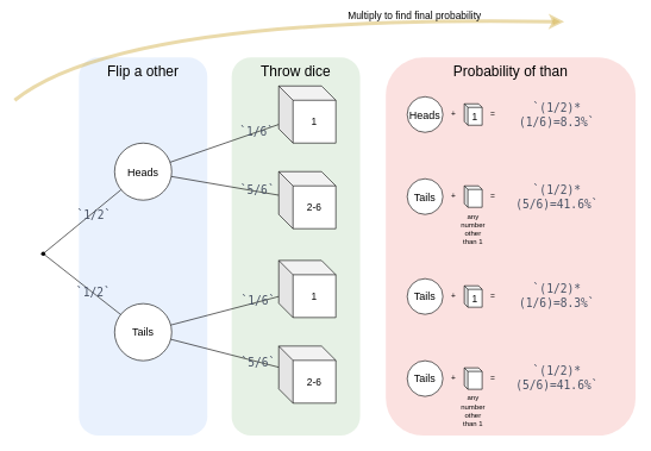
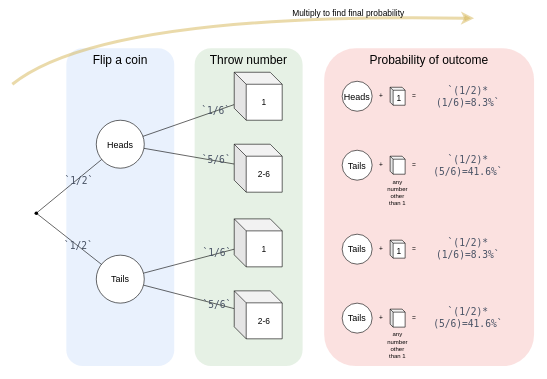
- <mxCell id="3" value="Flip a other" style="rounded=1;whiteSpace=wrap;html=1;fontFamily=Helvetica;fontSize=20;labelBackgroundColor=none;verticalAlign=top;fillColor=#dae8fc;strokeColor=none;opacity=60;" vertex="1" parent="1"><mxGeometry x="110" y="80" width="180" height="530" as="geometry" /></mxCell>
+ <mxCell id="3" value="Flip a coin" style="rounded=1;whiteSpace=wrap;html=1;fontFamily=Helvetica;fontSize=20;labelBackgroundColor=none;verticalAlign=top;fillColor=#dae8fc;strokeColor=none;opacity=60;" vertex="1" parent="1"><mxGeometry x="110" y="80" width="180" height="530" as="geometry" /></mxCell>
- <mxCell id="2" value="Throw dice" style="rounded=1;whiteSpace=wrap;html=1;fontFamily=Helvetica;fontSize=20;labelBackgroundColor=none;verticalAlign=top;fillColor=#d5e8d4;strokeColor=none;opacity=60;" vertex="1" parent="1"><mxGeometry x="324" y="80" width="180" height="530" as="geometry" /></mxCell>
+ <mxCell id="2" value="Throw number" style="rounded=1;whiteSpace=wrap;html=1;fontFamily=Helvetica;fontSize=20;labelBackgroundColor=none;verticalAlign=top;fillColor=#d5e8d4;strokeColor=none;opacity=60;" vertex="1" parent="1"><mxGeometry x="324" y="80" width="180" height="530" as="geometry" /></mxCell>
- <mxCell id="24" value="Probability of than" style="rounded=1;whiteSpace=wrap;html=1;fontFamily=Helvetica;fontSize=20;labelBackgroundColor=none;verticalAlign=top;fillColor=#f8cecc;strokeColor=none;opacity=60;" vertex="1" parent="1"><mxGeometry x="540" y="80" width="350" height="530" as="geometry" /></mxCell>
+ <mxCell id="24" value="Probability of outcome" style="rounded=1;whiteSpace=wrap;html=1;fontFamily=Helvetica;fontSize=20;labelBackgroundColor=none;verticalAlign=top;fillColor=#f8cecc;strokeColor=none;opacity=60;" vertex="1" parent="1"><mxGeometry x="540" y="80" width="350" height="530" as="geometry" /></mxCell>
